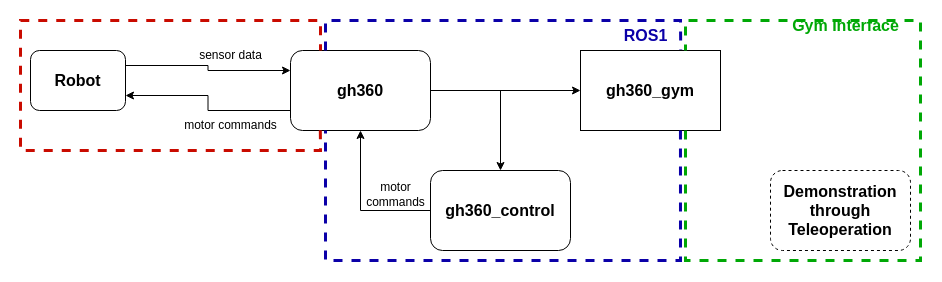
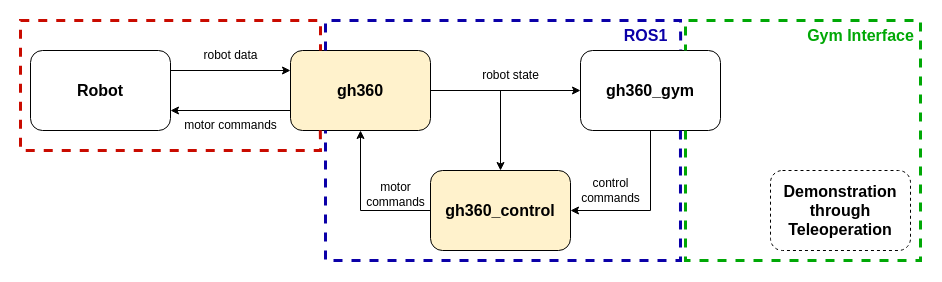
- <mxCell id="13" value="Gym Interface" style="text;html=1;align=center;verticalAlign=middle;resizable=0;points=[];autosize=1;strokeColor=none;fillColor=none;fontColor=#00A806;fontStyle=1;fontSize=16;" parent="1" vertex="1"><mxGeometry x="785" y="10" width="120" height="30" as="geometry" /></mxCell>
+ <mxCell id="13" value="Gym Interface" style="text;html=1;align=center;verticalAlign=middle;resizable=0;points=[];autosize=1;strokeColor=none;fillColor=none;fontColor=#00A806;fontStyle=1;fontSize=16;" parent="1" vertex="1"><mxGeometry x="800" y="20" width="120" height="30" as="geometry" /></mxCell>
- <mxCell id="18" value="sensor data" style="text;html=1;align=center;verticalAlign=middle;resizable=0;points=[];autosize=1;strokeColor=none;fillColor=none;fontSize=12;" parent="1" vertex="1"><mxGeometry x="185" y="40" width="90" height="30" as="geometry" /></mxCell>
+ <mxCell id="18" value="robot data" style="text;html=1;align=center;verticalAlign=middle;resizable=0;points=[];autosize=1;strokeColor=none;fillColor=none;fontSize=12;" parent="1" vertex="1"><mxGeometry x="185" y="40" width="90" height="30" as="geometry" /></mxCell>
+ <mxCell id="14" value="robot state" style="text;html=1;align=center;verticalAlign=middle;resizable=0;points=[];autosize=1;strokeColor=none;fillColor=none;" parent="1" vertex="1"><mxGeometry x="470" y="60" width="80" height="30" as="geometry" /></mxCell>
- <mxCell id="3" value="Robot" style="rounded=1;whiteSpace=wrap;html=1;fontStyle=1;fontSize=16;" parent="1" vertex="1"><mxGeometry x="30" y="50" width="95" height="60" as="geometry" /></mxCell>
+ <mxCell id="3" value="Robot" style="rounded=1;whiteSpace=wrap;html=1;fontStyle=1;fontSize=16;" parent="1" vertex="1"><mxGeometry x="30" y="50" width="140" height="80" as="geometry" /></mxCell>
- <mxCell id="7" value="gh360" style="rounded=1;whiteSpace=wrap;html=1;fontStyle=1;fontSize=16;" parent="1" vertex="1"><mxGeometry x="290" y="50" width="140" height="80" as="geometry" /></mxCell>
+ <mxCell id="7" value="gh360" style="rounded=1;whiteSpace=wrap;html=1;fontStyle=1;fontSize=16;fillColor=#fff2cc;" parent="1" vertex="1"><mxGeometry x="290" y="50" width="140" height="80" as="geometry" /></mxCell>
- <mxCell id="11" value="gh360_gym" style="whiteSpace=wrap;html=1;fontStyle=1;fontSize=16;rounded=0;" parent="1" vertex="1"><mxGeometry x="580" y="50" width="140" height="80" as="geometry" /></mxCell>
+ <mxCell id="11" value="gh360_gym" style="rounded=1;whiteSpace=wrap;html=1;fontStyle=1;fontSize=16;" parent="1" vertex="1"><mxGeometry x="580" y="50" width="140" height="80" as="geometry" /></mxCell>
+ <mxCell id="15" value="control&lt;br&gt;commands" style="text;html=1;align=center;verticalAlign=middle;resizable=0;points=[];autosize=1;strokeColor=none;fillColor=none;" parent="1" vertex="1"><mxGeometry x="570" y="170" width="80" height="40" as="geometry" /></mxCell>
+ <mxCell id="10" style="edgeStyle=orthogonalEdgeStyle;rounded=0;orthogonalLoop=1;jettySize=auto;html=1;entryX=1;entryY=0.5;entryDx=0;entryDy=0;exitX=0.5;exitY=1;exitDx=0;exitDy=0;" parent="1" source="11" target="9" edge="1"><mxGeometry relative="1" as="geometry" /></mxCell>
- <mxCell id="9" value="gh360_control" style="rounded=1;whiteSpace=wrap;html=1;fontStyle=1;fontSize=16;" parent="1" vertex="1"><mxGeometry x="430" y="170" width="140" height="80" as="geometry" /></mxCell>
+ <mxCell id="9" value="gh360_control" style="rounded=1;whiteSpace=wrap;html=1;fontStyle=1;fontSize=16;fillColor=#fff2cc;" parent="1" vertex="1"><mxGeometry x="430" y="170" width="140" height="80" as="geometry" /></mxCell>
